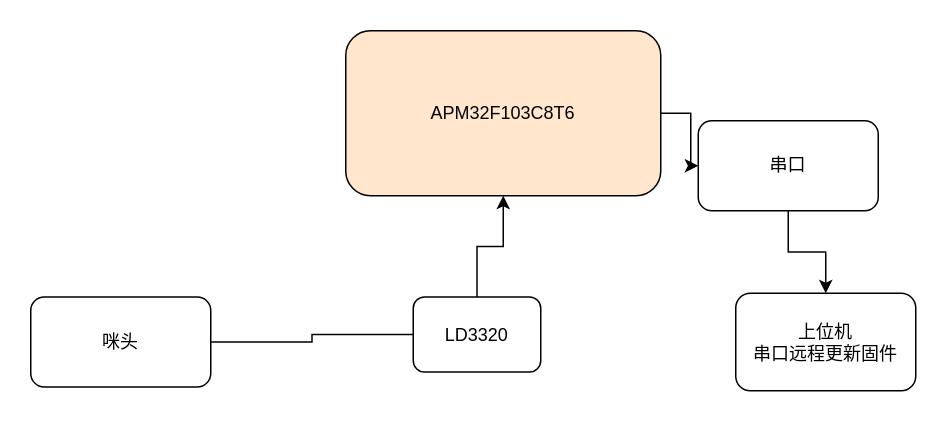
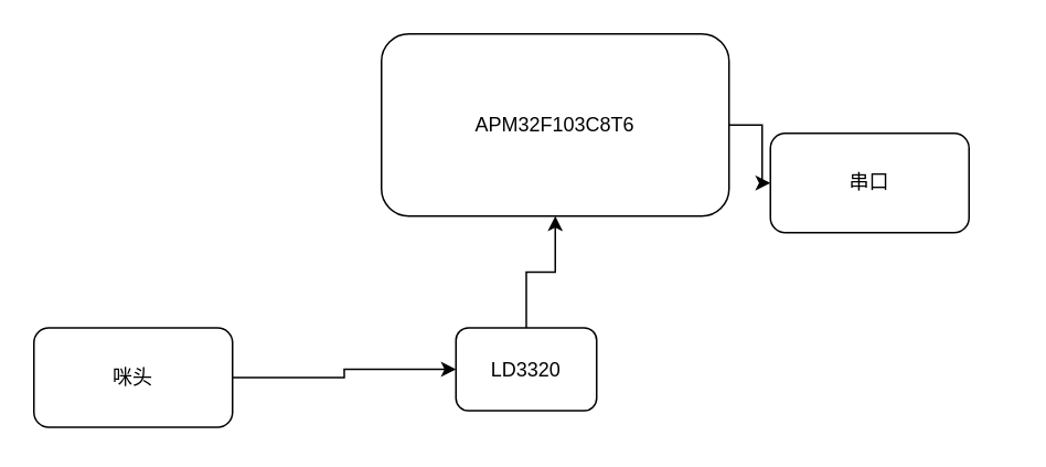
- <mxCell id="3" value="APM32F103C8T6" style="rounded=1;whiteSpace=wrap;html=1;fillColor=#ffe6cc;" parent="1" vertex="1"><mxGeometry x="230" y="20" width="210" height="110" as="geometry" /></mxCell>
+ <mxCell id="3" value="APM32F103C8T6" style="rounded=1;whiteSpace=wrap;html=1;" parent="1" vertex="1"><mxGeometry x="230" y="20" width="210" height="110" as="geometry" /></mxCell>
- <mxCell id="6" style="edgeStyle=orthogonalEdgeStyle;rounded=0;orthogonalLoop=1;jettySize=auto;html=1;exitX=0.5;exitY=1;exitDx=0;exitDy=0;entryX=0.5;entryY=0;entryDx=0;entryDy=0;" parent="1" source="7" target="8" edge="1"><mxGeometry relative="1" as="geometry" /></mxCell>
- <mxCell id="4" style="edgeStyle=orthogonalEdgeStyle;rounded=0;orthogonalLoop=1;jettySize=auto;html=1;exitX=1;exitY=0.5;exitDx=0;exitDy=0;entryX=0;entryY=0.5;entryDx=0;entryDy=0;endArrow=none;" parent="1" source="5" target="10" edge="1"><mxGeometry relative="1" as="geometry" /></mxCell>
+ <mxCell id="4" style="edgeStyle=orthogonalEdgeStyle;rounded=0;orthogonalLoop=1;jettySize=auto;html=1;exitX=1;exitY=0.5;exitDx=0;exitDy=0;entryX=0;entryY=0.5;entryDx=0;entryDy=0;" parent="1" source="5" target="10" edge="1"><mxGeometry relative="1" as="geometry" /></mxCell>
- <mxCell id="8" value="上位机&lt;br&gt;串口远程更新固件" style="rounded=1;whiteSpace=wrap;html=1;" parent="1" vertex="1"><mxGeometry x="490" y="195" width="120" height="65" as="geometry" /></mxCell>
